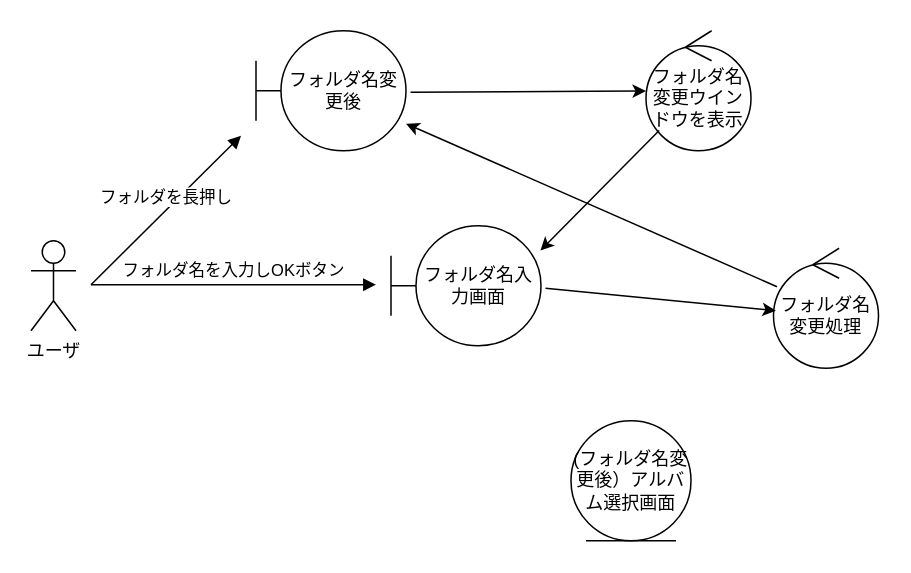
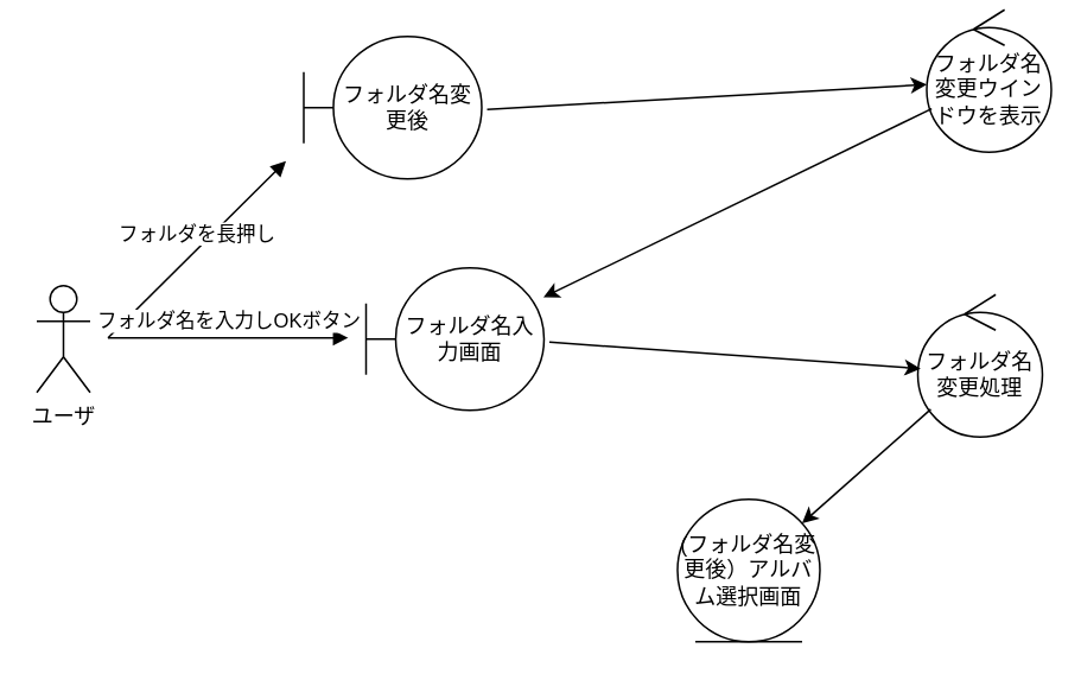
- <mxCell id="5" value="フォルダ名変更ウインドウを表示" style="ellipse;shape=umlControl;whiteSpace=wrap;html=1;" vertex="1" parent="1"><mxGeometry x="430" y="20" width="70" height="80" as="geometry" /></mxCell>
+ <mxCell id="5" value="フォルダ名変更ウインドウを表示" style="ellipse;shape=umlControl;whiteSpace=wrap;html=1;" vertex="1" parent="1"><mxGeometry x="520" y="5" width="70" height="80" as="geometry" /></mxCell>
- <mxCell id="13" value="" style="endArrow=classic;html=1;" edge="1" parent="1" source="10" target="3"><mxGeometry width="50" height="50" relative="1" as="geometry"><mxPoint x="320" y="160" as="sourcePoint" /><mxPoint x="370" y="110" as="targetPoint" /></mxGeometry></mxCell>
+ <mxCell id="13" value="" style="endArrow=classic;html=1;" edge="1" parent="1" source="10" target="12"><mxGeometry width="50" height="50" relative="1" as="geometry"><mxPoint x="320" y="160" as="sourcePoint" /><mxPoint x="370" y="110" as="targetPoint" /></mxGeometry></mxCell>
- <mxCell id="6" value="フォルダ名入力画面" style="shape=umlBoundary;whiteSpace=wrap;html=1;" vertex="1" parent="1"><mxGeometry x="260" y="150" width="100" height="80" as="geometry" /></mxCell>
+ <mxCell id="6" value="フォルダ名入力画面" style="shape=umlBoundary;whiteSpace=wrap;html=1;" vertex="1" parent="1"><mxGeometry x="205" y="150" width="100" height="80" as="geometry" /></mxCell>
